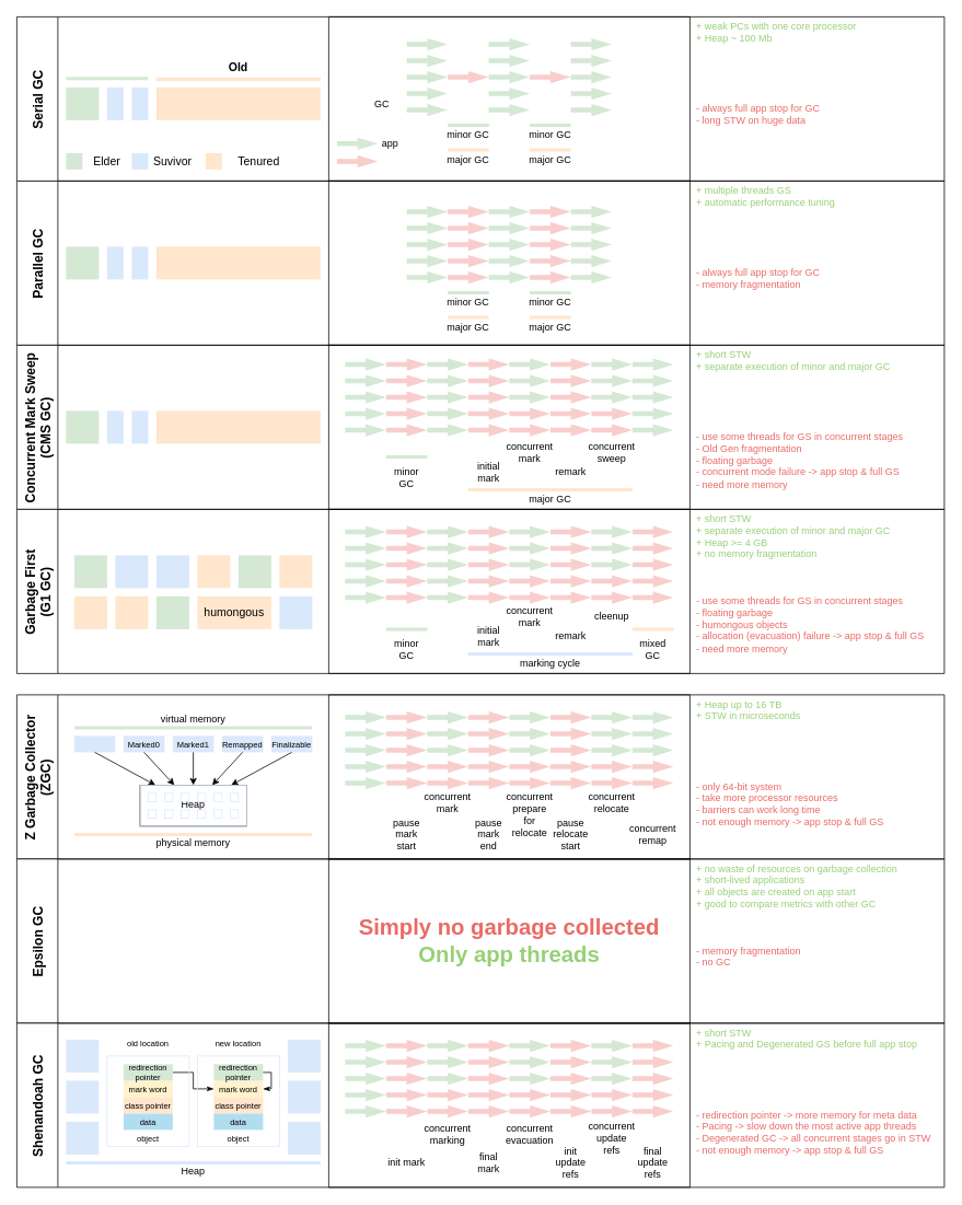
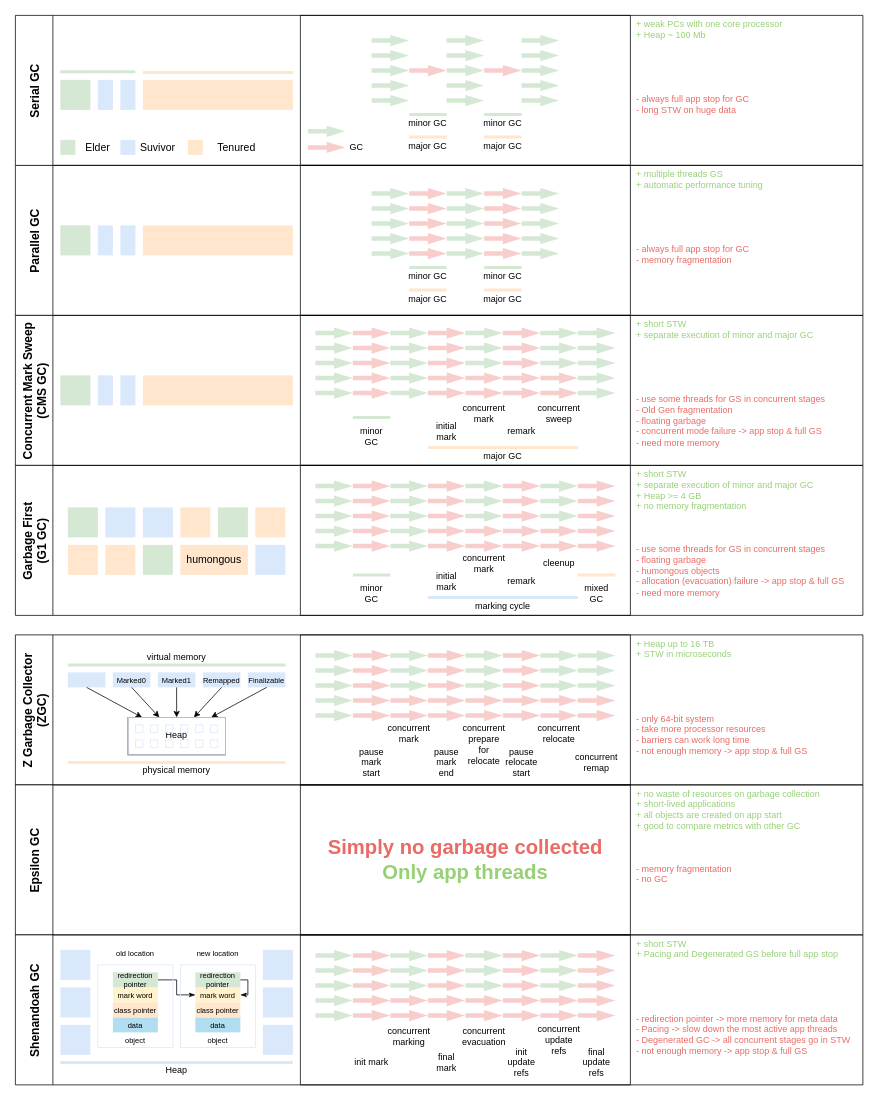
- <mxCell id="233" value="&lt;b style=&quot;font-size: 14px;&quot;&gt;Old&lt;/b&gt;" style="text;html=1;strokeColor=none;fillColor=none;align=center;verticalAlign=middle;whiteSpace=wrap;rounded=0;fontSize=14;" parent="228" vertex="1"><mxGeometry x="110" width="200" height="30" as="geometry" /></mxCell>
- <mxCell id="225" value="&lt;span style=&quot;font-size: 12px;&quot;&gt;&lt;font face=&quot;Arial, Helvetica, sans-serif&quot; style=&quot;font-size: 12px;&quot;&gt;&lt;span style=&quot;font-size: 12px;&quot;&gt;GC&lt;br style=&quot;font-size: 12px;&quot;&gt;&lt;/span&gt;&lt;/font&gt;&lt;/span&gt;" style="text;html=1;strokeColor=none;fillColor=none;align=center;verticalAlign=middle;whiteSpace=wrap;rounded=0;fontSize=12;fontStyle=0" parent="191" vertex="1"><mxGeometry x="50" y="98.5" width="30" height="15" as="geometry" /></mxCell>
+ <mxCell id="225" value="&lt;span style=&quot;font-size: 12px;&quot;&gt;&lt;font face=&quot;Arial, Helvetica, sans-serif&quot; style=&quot;font-size: 12px;&quot;&gt;&lt;span style=&quot;font-size: 12px;&quot;&gt;GC&lt;br style=&quot;font-size: 12px;&quot;&gt;&lt;/span&gt;&lt;/font&gt;&lt;/span&gt;" style="text;html=1;strokeColor=none;fillColor=none;align=center;verticalAlign=middle;whiteSpace=wrap;rounded=0;fontSize=12;fontStyle=0" parent="191" vertex="1"><mxGeometry x="60" y="168.5" width="30" height="15" as="geometry" /></mxCell>
- <mxCell id="223" value="&lt;span style=&quot;font-size: 12px;&quot;&gt;&lt;font face=&quot;Arial, Helvetica, sans-serif&quot; style=&quot;font-size: 12px;&quot;&gt;&lt;span style=&quot;font-size: 12px;&quot;&gt;app&lt;br style=&quot;font-size: 12px;&quot;&gt;&lt;/span&gt;&lt;/font&gt;&lt;/span&gt;" style="text;html=1;strokeColor=none;fillColor=none;align=center;verticalAlign=middle;whiteSpace=wrap;rounded=0;fontSize=12;fontStyle=0" parent="191" vertex="1"><mxGeometry x="60" y="147" width="30" height="15" as="geometry" /></mxCell>
